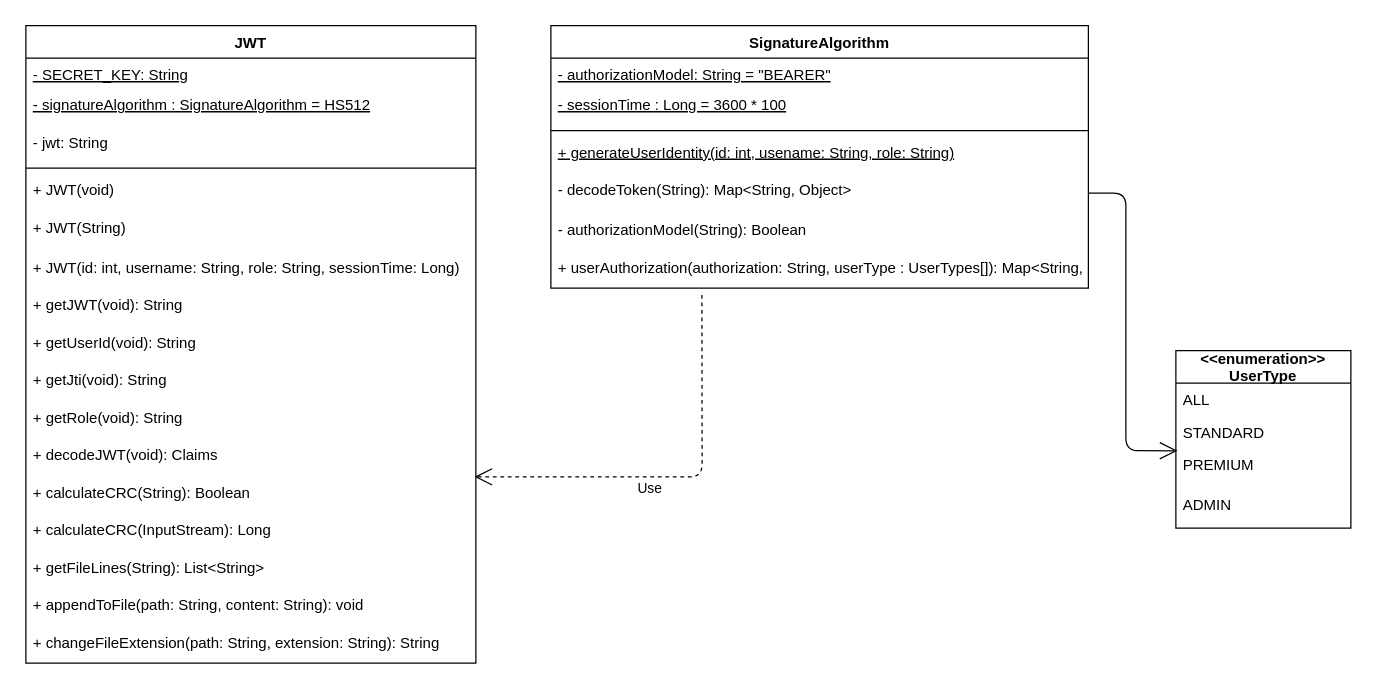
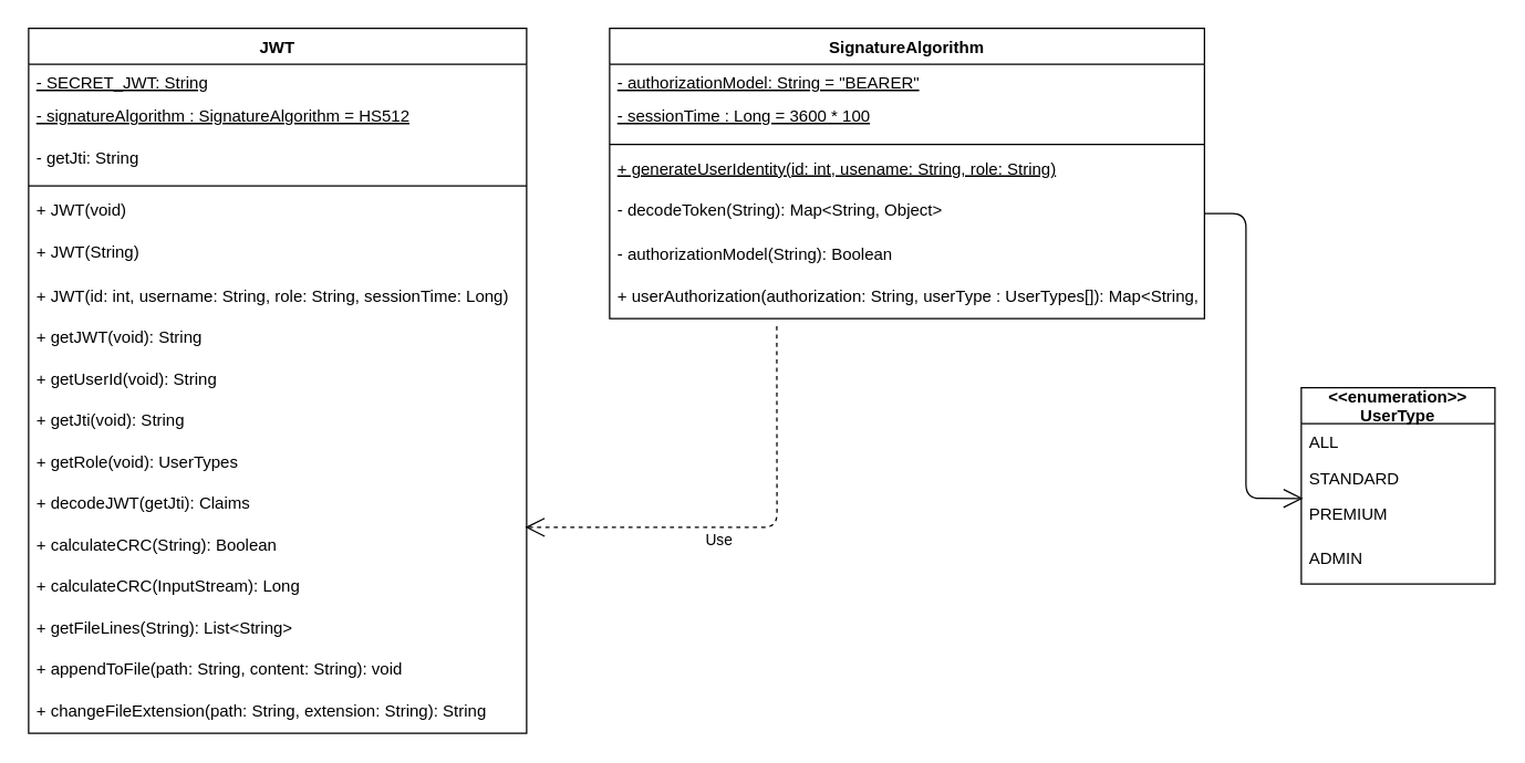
- <mxCell id="3" value="- SECRET_KEY: String" style="text;strokeColor=none;fillColor=none;align=left;verticalAlign=top;spacingLeft=4;spacingRight=4;overflow=hidden;rotatable=0;points=[[0,0.5],[1,0.5]];portConstraint=eastwest;fontStyle=4" vertex="1" parent="2"><mxGeometry y="26" width="360" height="24" as="geometry" /></mxCell>
+ <mxCell id="3" value="- SECRET_JWT: String" style="text;strokeColor=none;fillColor=none;align=left;verticalAlign=top;spacingLeft=4;spacingRight=4;overflow=hidden;rotatable=0;points=[[0,0.5],[1,0.5]];portConstraint=eastwest;fontStyle=4" vertex="1" parent="2"><mxGeometry y="26" width="360" height="24" as="geometry" /></mxCell>
- <mxCell id="5" value="- jwt: String" style="text;strokeColor=none;fillColor=none;align=left;verticalAlign=top;spacingLeft=4;spacingRight=4;overflow=hidden;rotatable=0;points=[[0,0.5],[1,0.5]];portConstraint=eastwest;fontStyle=0" vertex="1" parent="2"><mxGeometry y="80" width="360" height="30" as="geometry" /></mxCell>
+ <mxCell id="5" value="- getJti: String" style="text;strokeColor=none;fillColor=none;align=left;verticalAlign=top;spacingLeft=4;spacingRight=4;overflow=hidden;rotatable=0;points=[[0,0.5],[1,0.5]];portConstraint=eastwest;fontStyle=0" vertex="1" parent="2"><mxGeometry y="80" width="360" height="30" as="geometry" /></mxCell>
- <mxCell id="13" value="+ getRole(void): String" style="text;strokeColor=none;fillColor=none;align=left;verticalAlign=top;spacingLeft=4;spacingRight=4;overflow=hidden;rotatable=0;points=[[0,0.5],[1,0.5]];portConstraint=eastwest;fontStyle=0" vertex="1" parent="2"><mxGeometry y="300" width="360" height="30" as="geometry" /></mxCell>
+ <mxCell id="13" value="+ getRole(void): UserTypes" style="text;strokeColor=none;fillColor=none;align=left;verticalAlign=top;spacingLeft=4;spacingRight=4;overflow=hidden;rotatable=0;points=[[0,0.5],[1,0.5]];portConstraint=eastwest;fontStyle=0" vertex="1" parent="2"><mxGeometry y="300" width="360" height="30" as="geometry" /></mxCell>
- <mxCell id="14" value="+ decodeJWT(void): Claims" style="text;strokeColor=none;fillColor=none;align=left;verticalAlign=top;spacingLeft=4;spacingRight=4;overflow=hidden;rotatable=0;points=[[0,0.5],[1,0.5]];portConstraint=eastwest;fontStyle=0" vertex="1" parent="2"><mxGeometry y="330" width="360" height="30" as="geometry" /></mxCell>
+ <mxCell id="14" value="+ decodeJWT(getJti): Claims" style="text;strokeColor=none;fillColor=none;align=left;verticalAlign=top;spacingLeft=4;spacingRight=4;overflow=hidden;rotatable=0;points=[[0,0.5],[1,0.5]];portConstraint=eastwest;fontStyle=0" vertex="1" parent="2"><mxGeometry y="330" width="360" height="30" as="geometry" /></mxCell>
